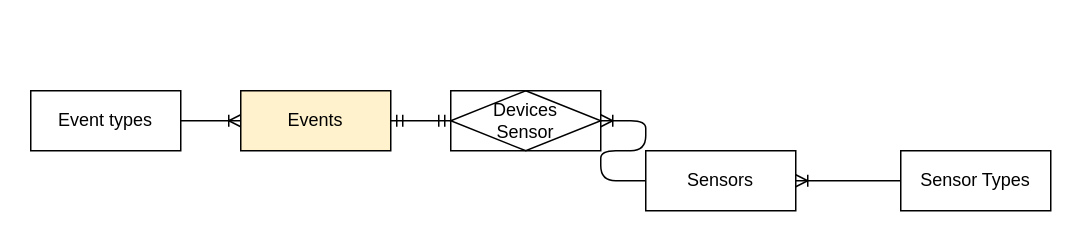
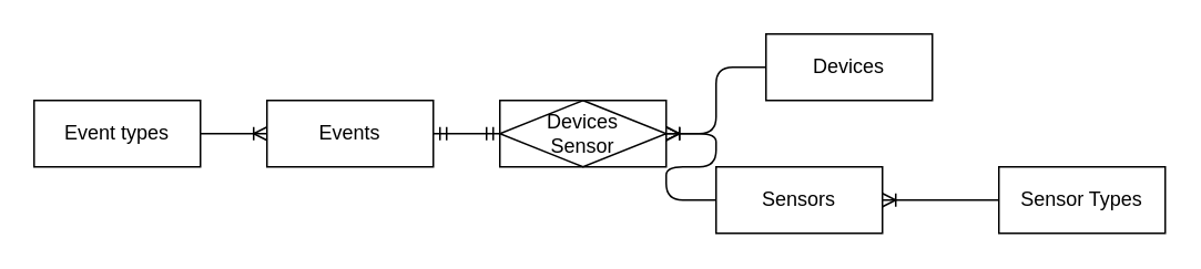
+ <mxCell id="4" value="Devices" style="whiteSpace=wrap;html=1;align=center;" parent="1" vertex="1"><mxGeometry x="460" y="20" width="100" height="40" as="geometry" /></mxCell>
+ <mxCell id="11" value="" style="edgeStyle=entityRelationEdgeStyle;fontSize=12;html=1;endArrow=ERoneToMany;entryX=1;entryY=0.5;entryDx=0;entryDy=0;exitX=0;exitY=0.5;exitDx=0;exitDy=0;" parent="1" source="4" target="7" edge="1"><mxGeometry width="100" height="100" relative="1" as="geometry"><mxPoint x="330" y="260" as="sourcePoint" /><mxPoint x="430" y="160" as="targetPoint" /></mxGeometry></mxCell>
- <mxCell id="2" value="Events" style="whiteSpace=wrap;html=1;align=center;fillColor=#fff2cc;" parent="1" vertex="1"><mxGeometry x="160" y="60" width="100" height="40" as="geometry" /></mxCell>
+ <mxCell id="2" value="Events" style="whiteSpace=wrap;html=1;align=center;" parent="1" vertex="1"><mxGeometry x="160" y="60" width="100" height="40" as="geometry" /></mxCell>
